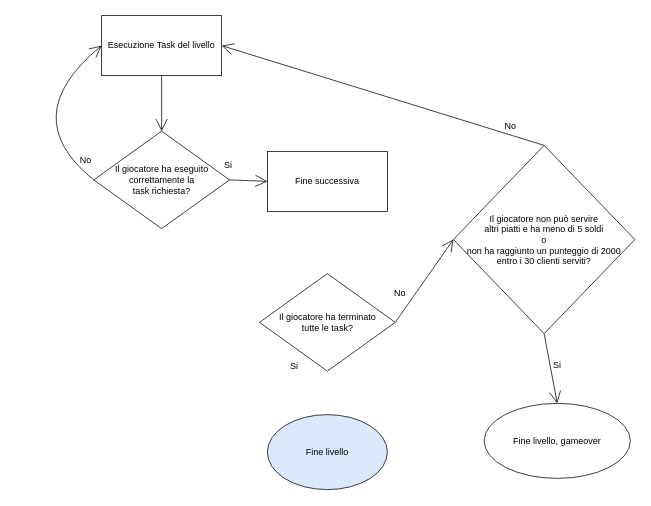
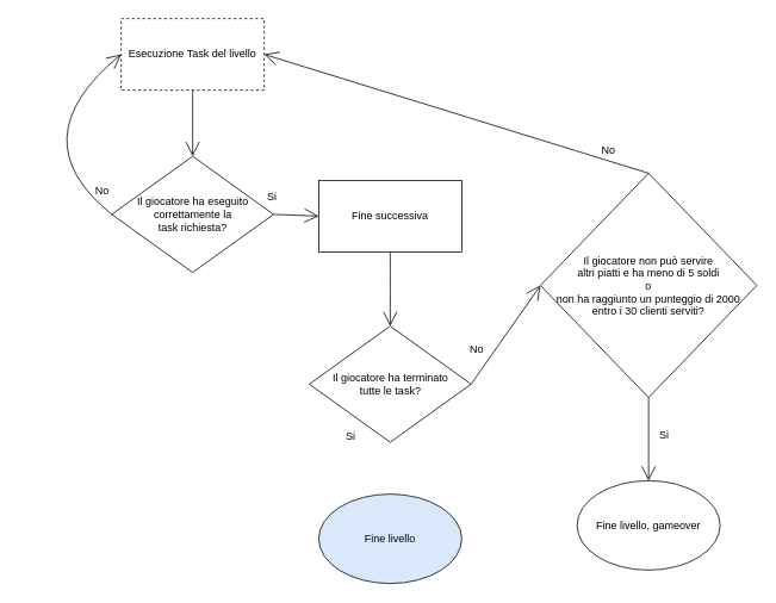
- <mxCell id="3" value="Esecuzione Task del livello" style="rounded=0;whiteSpace=wrap;html=1;hachureGap=4;fontSize=12;" parent="1" vertex="1"><mxGeometry x="135" y="20" width="160" height="80" as="geometry" /></mxCell>
+ <mxCell id="3" value="Esecuzione Task del livello" style="rounded=0;whiteSpace=wrap;html=1;hachureGap=4;fontSize=12;dashed=1;" parent="1" vertex="1"><mxGeometry x="135" y="20" width="160" height="80" as="geometry" /></mxCell>
+ <mxCell id="11" value="" style="edgeStyle=none;orthogonalLoop=1;jettySize=auto;html=1;rounded=0;fontSize=12;endArrow=open;startSize=14;endSize=14;sourcePerimeterSpacing=8;targetPerimeterSpacing=8;curved=1;exitX=0.5;exitY=1;exitDx=0;exitDy=0;entryX=0.5;entryY=0;entryDx=0;entryDy=0;" parent="1" source="9" target="10" edge="1"><mxGeometry width="120" relative="1" as="geometry"><mxPoint x="504" y="69" as="sourcePoint" /><mxPoint x="624" y="69" as="targetPoint" /><Array as="points" /></mxGeometry></mxCell>
- <mxCell id="19" value="Fine livello, gameover" style="ellipse;whiteSpace=wrap;html=1;hachureGap=4;fontSize=12;" parent="1" vertex="1"><mxGeometry x="645" y="537" width="195" height="100" as="geometry" /></mxCell>
+ <mxCell id="19" value="Fine livello, gameover" style="ellipse;whiteSpace=wrap;html=1;hachureGap=4;fontSize=12;" parent="1" vertex="1"><mxGeometry x="645" y="537" width="160" height="100" as="geometry" /></mxCell>
